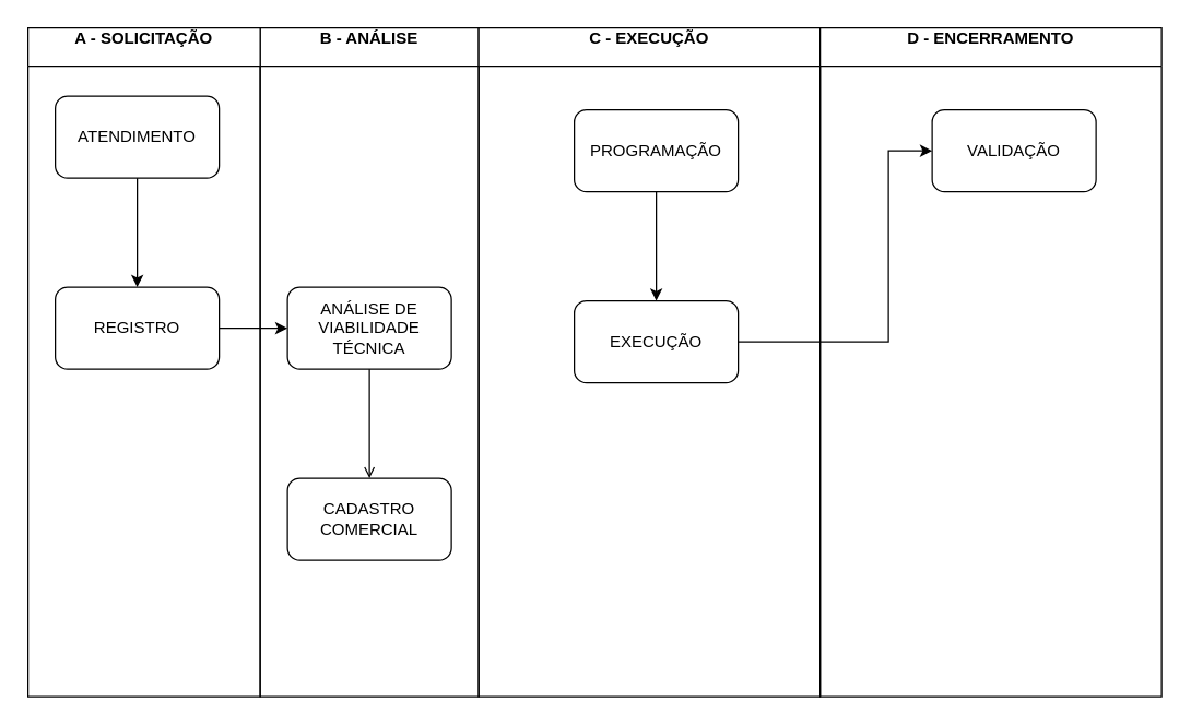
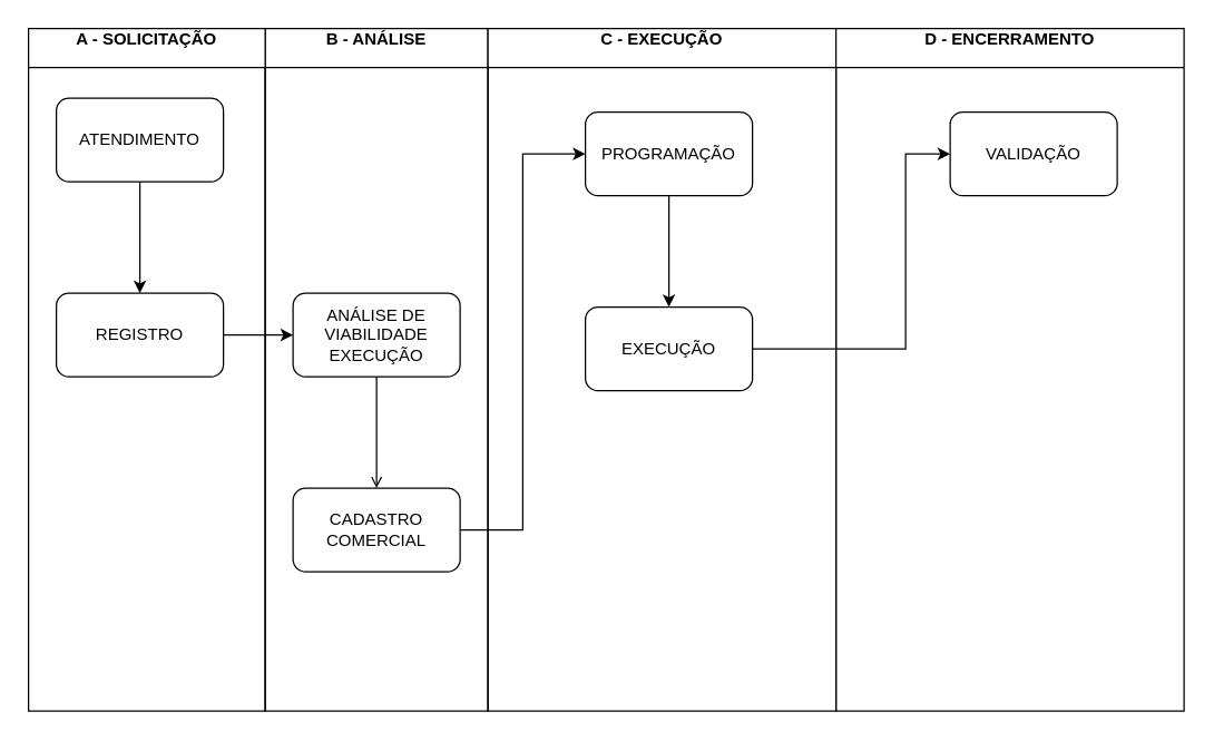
- <mxCell id="21" value="ANÁLISE DE VIABILIDADE TÉCNICA" style="rounded=1;whiteSpace=wrap;html=1;" vertex="1" parent="20"><mxGeometry x="210" y="210" width="120" height="60" as="geometry" /></mxCell>
+ <mxCell id="21" value="ANÁLISE DE VIABILIDADE EXECUÇÃO" style="rounded=1;whiteSpace=wrap;html=1;" vertex="1" parent="20"><mxGeometry x="210" y="210" width="120" height="60" as="geometry" /></mxCell>
+ <mxCell id="19" style="edgeStyle=orthogonalEdgeStyle;rounded=0;orthogonalLoop=1;jettySize=auto;html=1;entryX=0;entryY=0.5;entryDx=0;entryDy=0;" edge="1" parent="15" source="23" target="16"><mxGeometry relative="1" as="geometry" /></mxCell>
